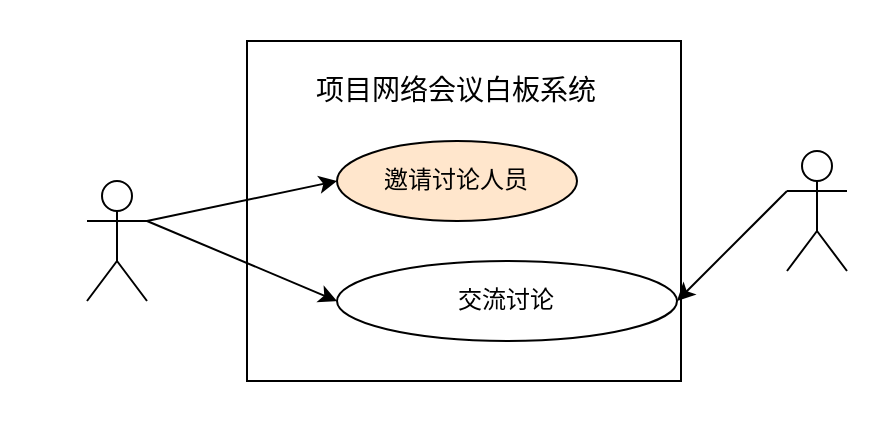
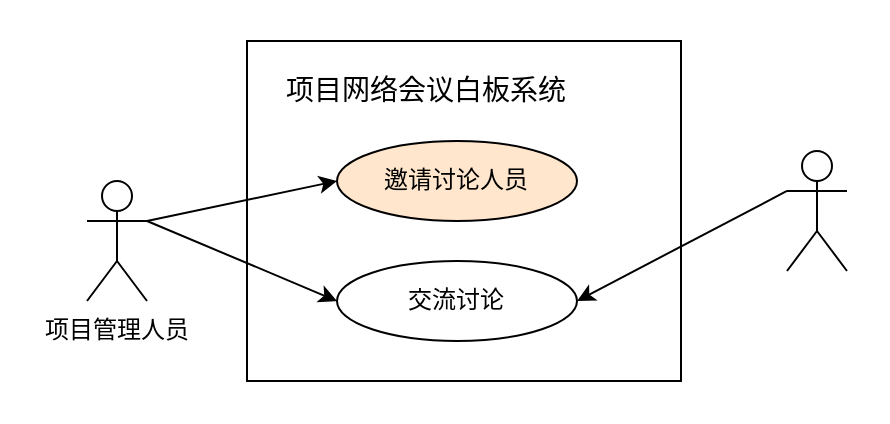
- <mxCell id="3" value="&lt;font style=&quot;font-size: 14px;&quot;&gt;项目网络会议白板系统&lt;/font&gt;" style="text;html=1;strokeColor=none;fillColor=none;align=center;verticalAlign=middle;whiteSpace=wrap;rounded=0;" vertex="1" parent="1"><mxGeometry x="143" y="30" width="170" height="30" as="geometry" /></mxCell>
+ <mxCell id="3" value="&lt;font style=&quot;font-size: 14px;&quot;&gt;项目网络会议白板系统&lt;/font&gt;" style="text;html=1;strokeColor=none;fillColor=none;align=center;verticalAlign=middle;whiteSpace=wrap;rounded=0;" vertex="1" parent="1"><mxGeometry x="128" y="30" width="170" height="30" as="geometry" /></mxCell>
- <mxCell id="5" value="交流讨论" style="ellipse;whiteSpace=wrap;html=1;" vertex="1" parent="1"><mxGeometry x="168" y="130" width="170" height="40" as="geometry" /></mxCell>
+ <mxCell id="5" value="交流讨论" style="ellipse;whiteSpace=wrap;html=1;" vertex="1" parent="1"><mxGeometry x="168" y="130" width="120" height="40" as="geometry" /></mxCell>
+ <mxCell id="8" value="项目管理人员" style="text;html=1;strokeColor=none;fillColor=none;align=center;verticalAlign=middle;whiteSpace=wrap;rounded=0;" vertex="1" parent="1"><mxGeometry x="20.5" y="150" width="75" height="30" as="geometry" /></mxCell>
